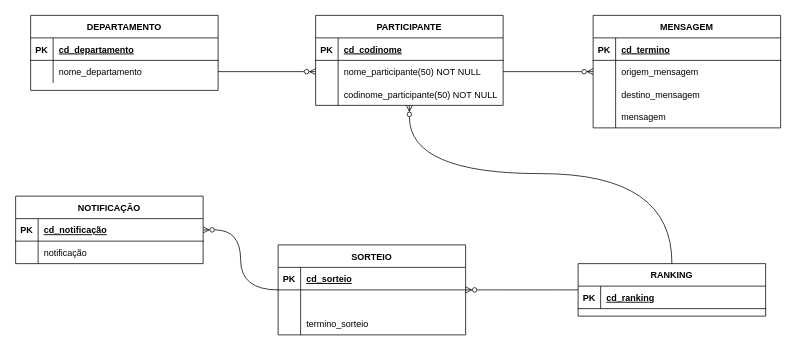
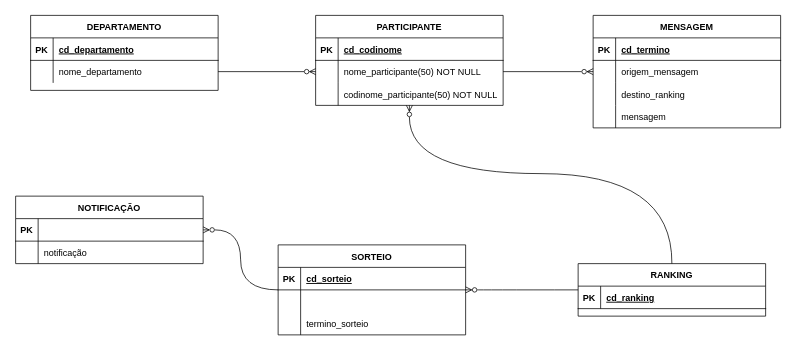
- <mxCell id="38" value="destino_mensagem" style="shape=partialRectangle;overflow=hidden;connectable=0;fillColor=none;top=0;left=0;bottom=0;right=0;align=left;spacingLeft=6;" vertex="1" parent="36"><mxGeometry x="30" width="220" height="30" as="geometry"><mxRectangle width="220" height="30" as="alternateBounds" /></mxGeometry></mxCell>
+ <mxCell id="38" value="destino_ranking" style="shape=partialRectangle;overflow=hidden;connectable=0;fillColor=none;top=0;left=0;bottom=0;right=0;align=left;spacingLeft=6;" vertex="1" parent="36"><mxGeometry x="30" width="220" height="30" as="geometry"><mxRectangle width="220" height="30" as="alternateBounds" /></mxGeometry></mxCell>
- <mxCell id="45" value="cd_notificação" style="shape=partialRectangle;overflow=hidden;connectable=0;fillColor=none;top=0;left=0;bottom=0;right=0;align=left;spacingLeft=6;fontStyle=5;" vertex="1" parent="43"><mxGeometry x="30" width="220" height="30" as="geometry"><mxRectangle width="220" height="30" as="alternateBounds" /></mxGeometry></mxCell>
